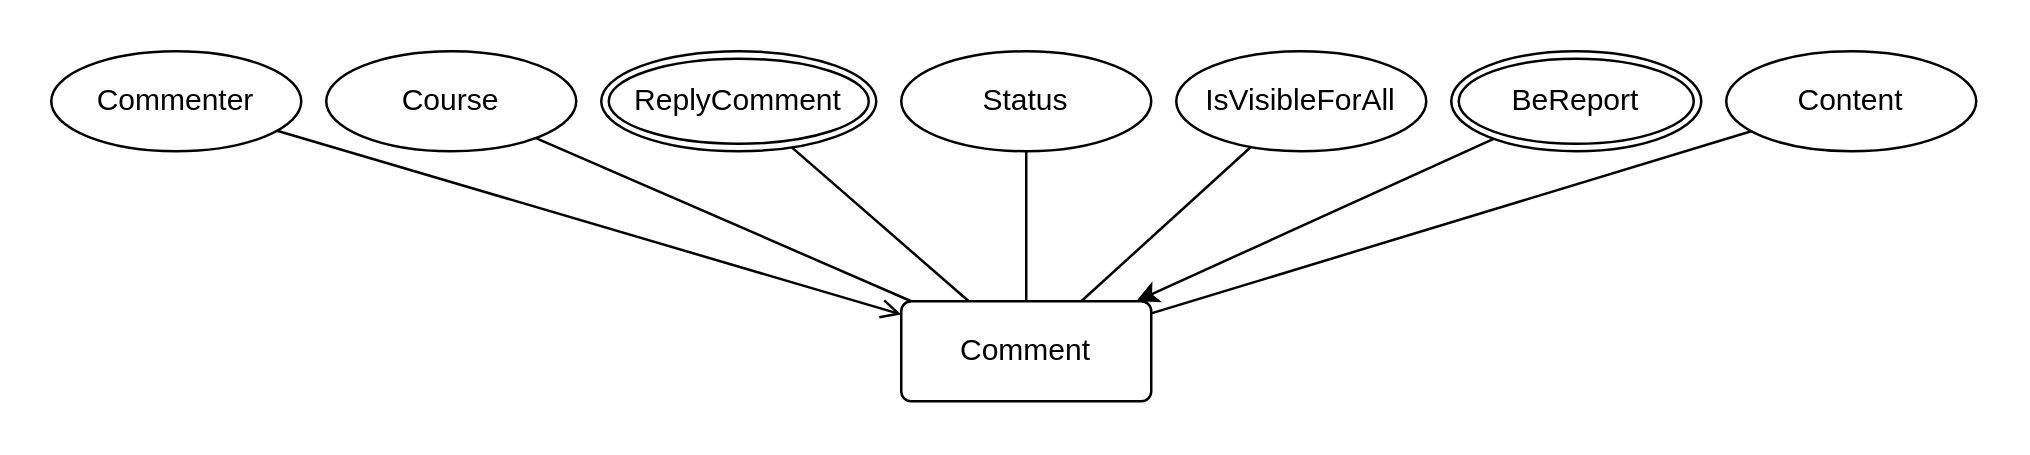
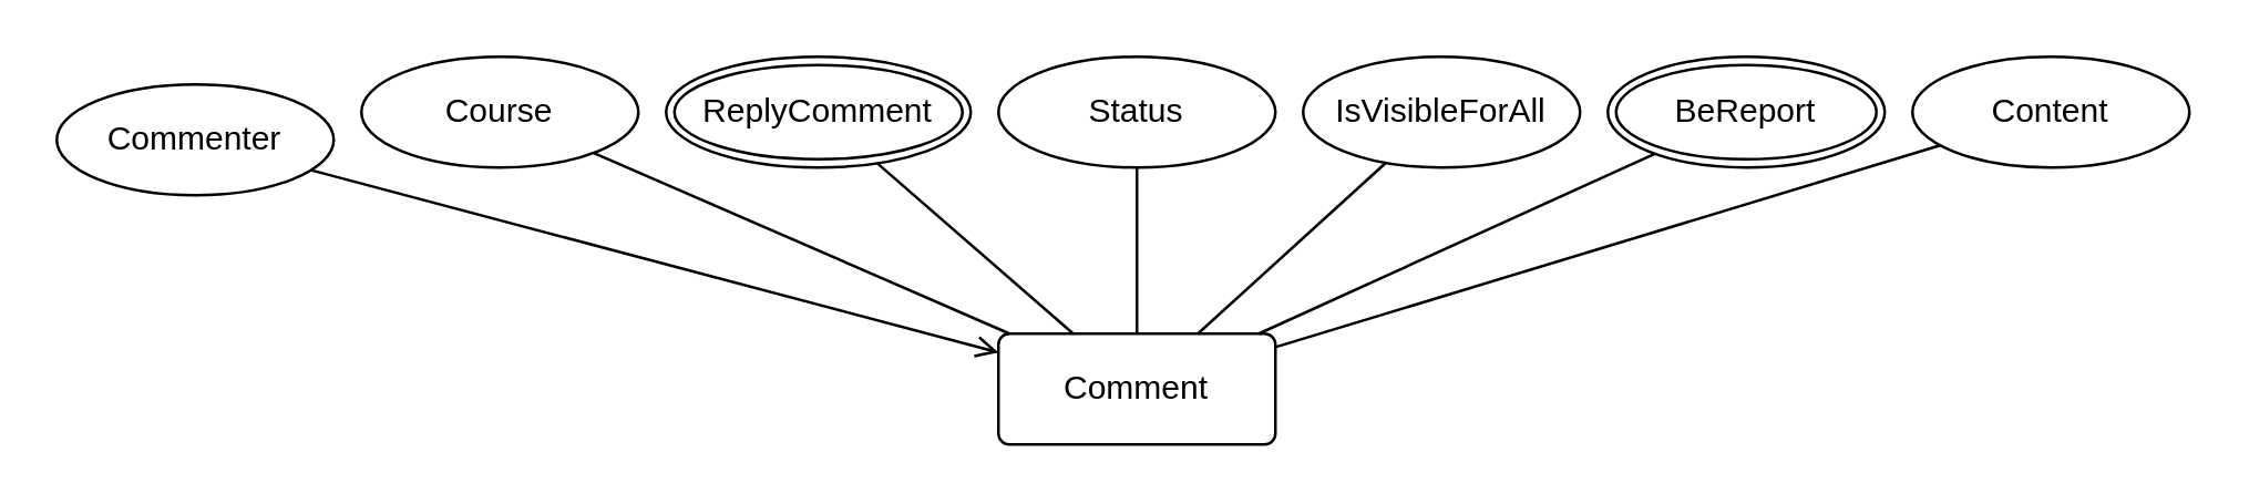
- <mxCell id="3" value="Commenter" style="ellipse;whiteSpace=wrap;html=1;align=center;" parent="1" vertex="1"><mxGeometry x="20" y="20" width="100" height="40" as="geometry" /></mxCell>
+ <mxCell id="3" value="Commenter" style="ellipse;whiteSpace=wrap;html=1;align=center;" parent="1" vertex="1"><mxGeometry x="20" y="30" width="100" height="40" as="geometry" /></mxCell>
- <mxCell id="14" value="" style="endArrow=classic;html=1;rounded=0;" parent="1" source="16" target="2" edge="1"><mxGeometry relative="1" as="geometry"><mxPoint x="596.999" y="55.025" as="sourcePoint" /><mxPoint x="442" y="130" as="targetPoint" /></mxGeometry></mxCell>
+ <mxCell id="14" value="" style="endArrow=none;html=1;rounded=0;" parent="1" source="16" target="2" edge="1"><mxGeometry relative="1" as="geometry"><mxPoint x="596.999" y="55.025" as="sourcePoint" /><mxPoint x="442" y="130" as="targetPoint" /></mxGeometry></mxCell>
